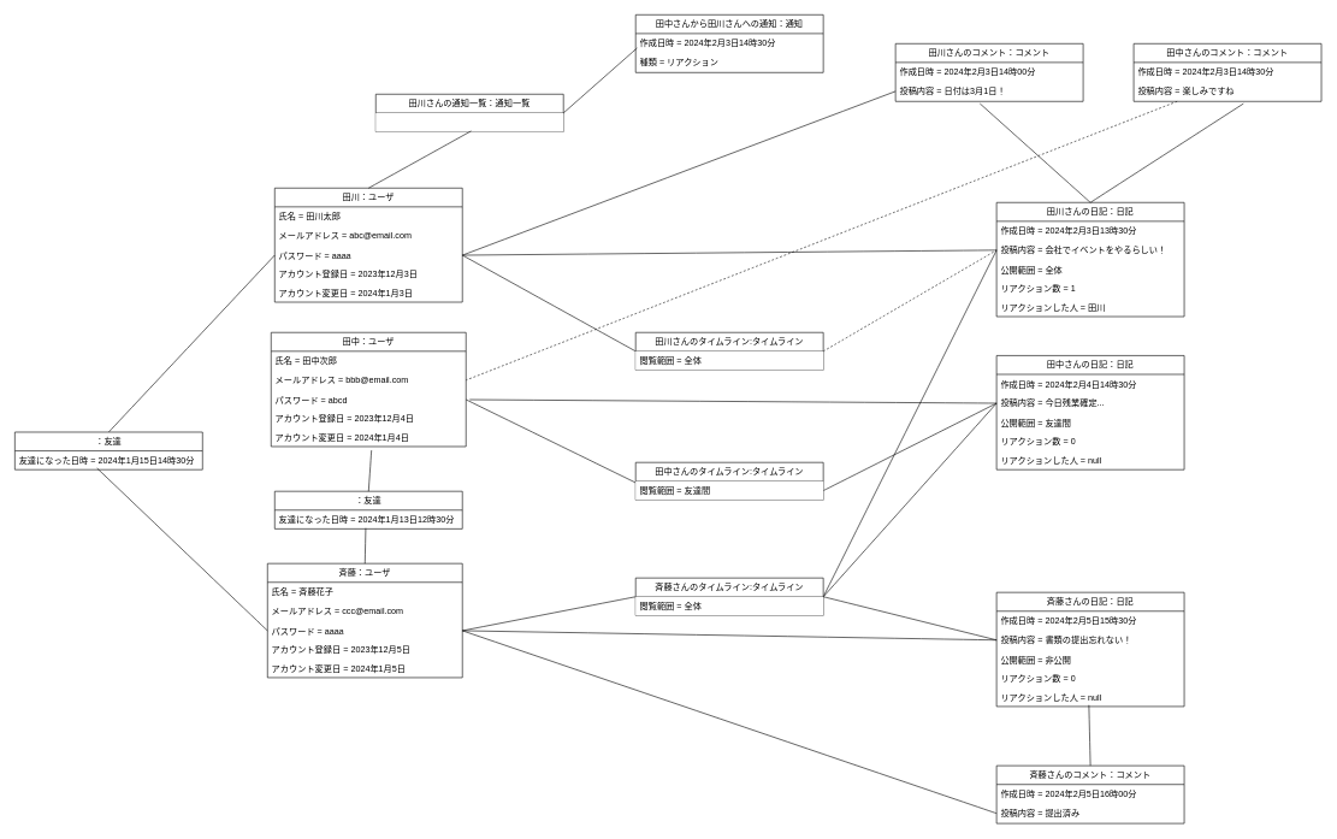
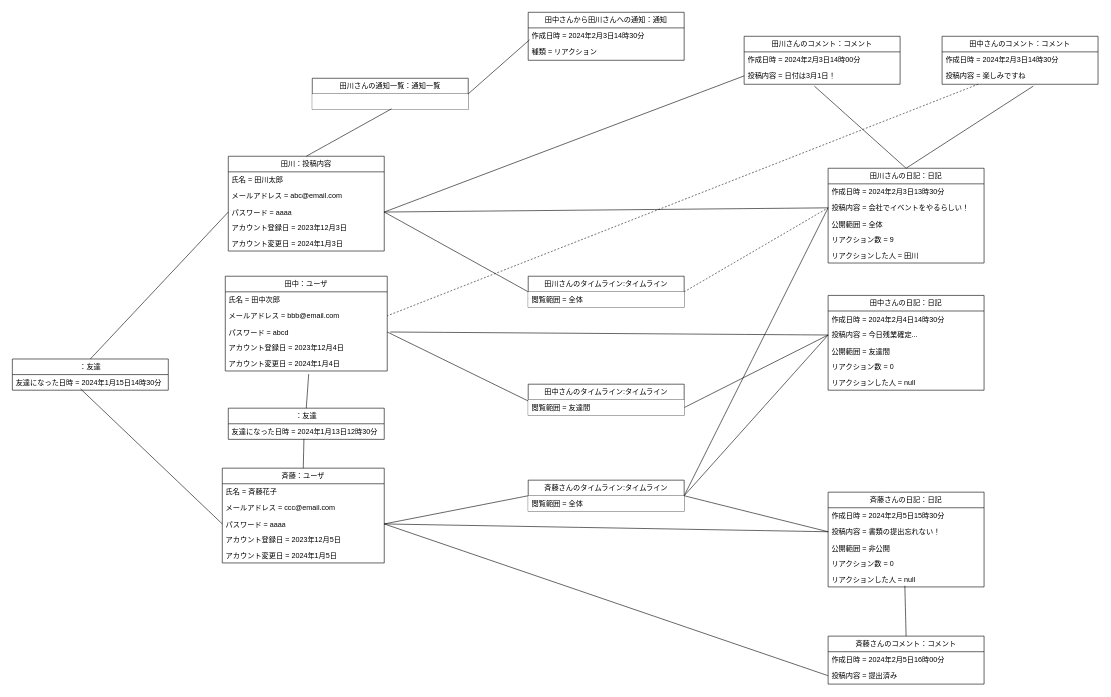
- <mxCell id="2" value="田川：ユーザ" style="swimlane;fontStyle=0;childLayout=stackLayout;horizontal=1;startSize=26;fillColor=none;horizontalStack=0;resizeParent=1;resizeParentMax=0;resizeLast=0;collapsible=1;marginBottom=0;whiteSpace=wrap;html=1;" parent="1" vertex="1"><mxGeometry x="380" y="260" width="260" height="158" as="geometry" /></mxCell>
+ <mxCell id="2" value="田川：投稿内容" style="swimlane;fontStyle=0;childLayout=stackLayout;horizontal=1;startSize=26;fillColor=none;horizontalStack=0;resizeParent=1;resizeParentMax=0;resizeLast=0;collapsible=1;marginBottom=0;whiteSpace=wrap;html=1;" parent="1" vertex="1"><mxGeometry x="380" y="260" width="260" height="158" as="geometry" /></mxCell>
- <mxCell id="24" value="リアクション数 = 1" style="text;strokeColor=none;fillColor=none;align=left;verticalAlign=top;spacingLeft=4;spacingRight=4;overflow=hidden;rotatable=0;points=[[0,0.5],[1,0.5]];portConstraint=eastwest;whiteSpace=wrap;html=1;" parent="20" vertex="1"><mxGeometry y="106" width="260" height="26" as="geometry" /></mxCell>
+ <mxCell id="24" value="リアクション数 = 9" style="text;strokeColor=none;fillColor=none;align=left;verticalAlign=top;spacingLeft=4;spacingRight=4;overflow=hidden;rotatable=0;points=[[0,0.5],[1,0.5]];portConstraint=eastwest;whiteSpace=wrap;html=1;" parent="20" vertex="1"><mxGeometry y="106" width="260" height="26" as="geometry" /></mxCell>
